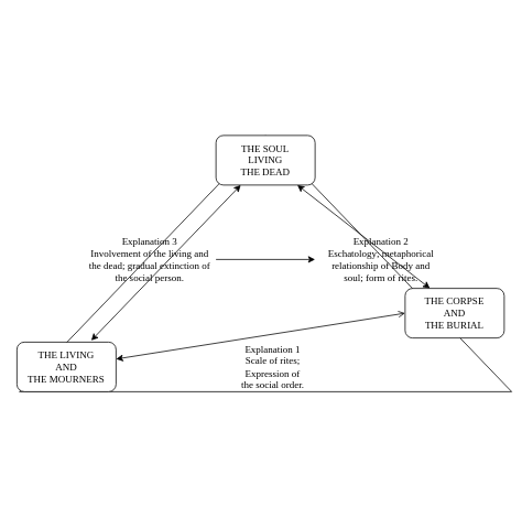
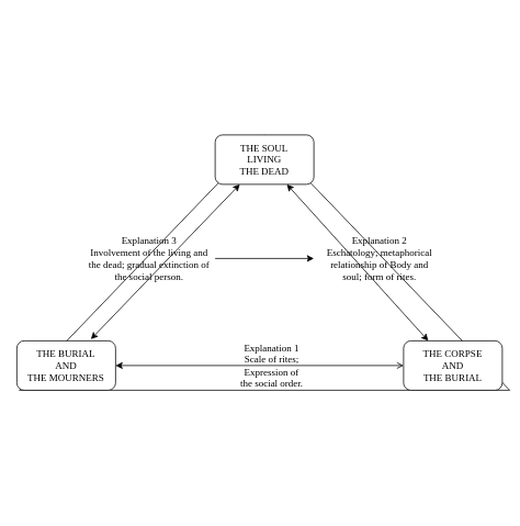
- <mxCell id="5" value="&lt;div&gt;&lt;font face=&quot;cardo&quot;&gt;THE CORPSE&lt;/font&gt;&lt;/div&gt;&lt;div&gt;&lt;font face=&quot;cardo&quot;&gt;AND&lt;br&gt;THE BURIAL&lt;br&gt;&lt;/font&gt;&lt;/div&gt;" style="rounded=1;whiteSpace=wrap;html=1;" vertex="1" parent="1"><mxGeometry x="490" y="348" width="120" height="60" as="geometry" /></mxCell>
+ <mxCell id="5" value="&lt;div&gt;&lt;font face=&quot;cardo&quot;&gt;THE CORPSE&lt;/font&gt;&lt;/div&gt;&lt;div&gt;&lt;font face=&quot;cardo&quot;&gt;AND&lt;br&gt;THE BURIAL&lt;br&gt;&lt;/font&gt;&lt;/div&gt;" style="rounded=1;whiteSpace=wrap;html=1;" vertex="1" parent="1"><mxGeometry x="490" y="413" width="120" height="60" as="geometry" /></mxCell>
- <mxCell id="4" value="&lt;div&gt;&lt;font face=&quot;cardo&quot;&gt;THE LIVING&lt;/font&gt;&lt;/div&gt;&lt;div&gt;&lt;font face=&quot;cardo&quot;&gt;AND&lt;br&gt;THE MOURNERS&lt;br&gt;&lt;/font&gt;&lt;/div&gt;" style="rounded=1;whiteSpace=wrap;html=1;" vertex="1" parent="1"><mxGeometry x="20" y="413" width="120" height="60" as="geometry" /></mxCell>
+ <mxCell id="4" value="&lt;div&gt;&lt;font face=&quot;cardo&quot;&gt;THE BURIAL&lt;/font&gt;&lt;/div&gt;&lt;div&gt;&lt;font face=&quot;cardo&quot;&gt;AND&lt;br&gt;THE MOURNERS&lt;br&gt;&lt;/font&gt;&lt;/div&gt;" style="rounded=1;whiteSpace=wrap;html=1;" vertex="1" parent="1"><mxGeometry x="20" y="413" width="120" height="60" as="geometry" /></mxCell>
